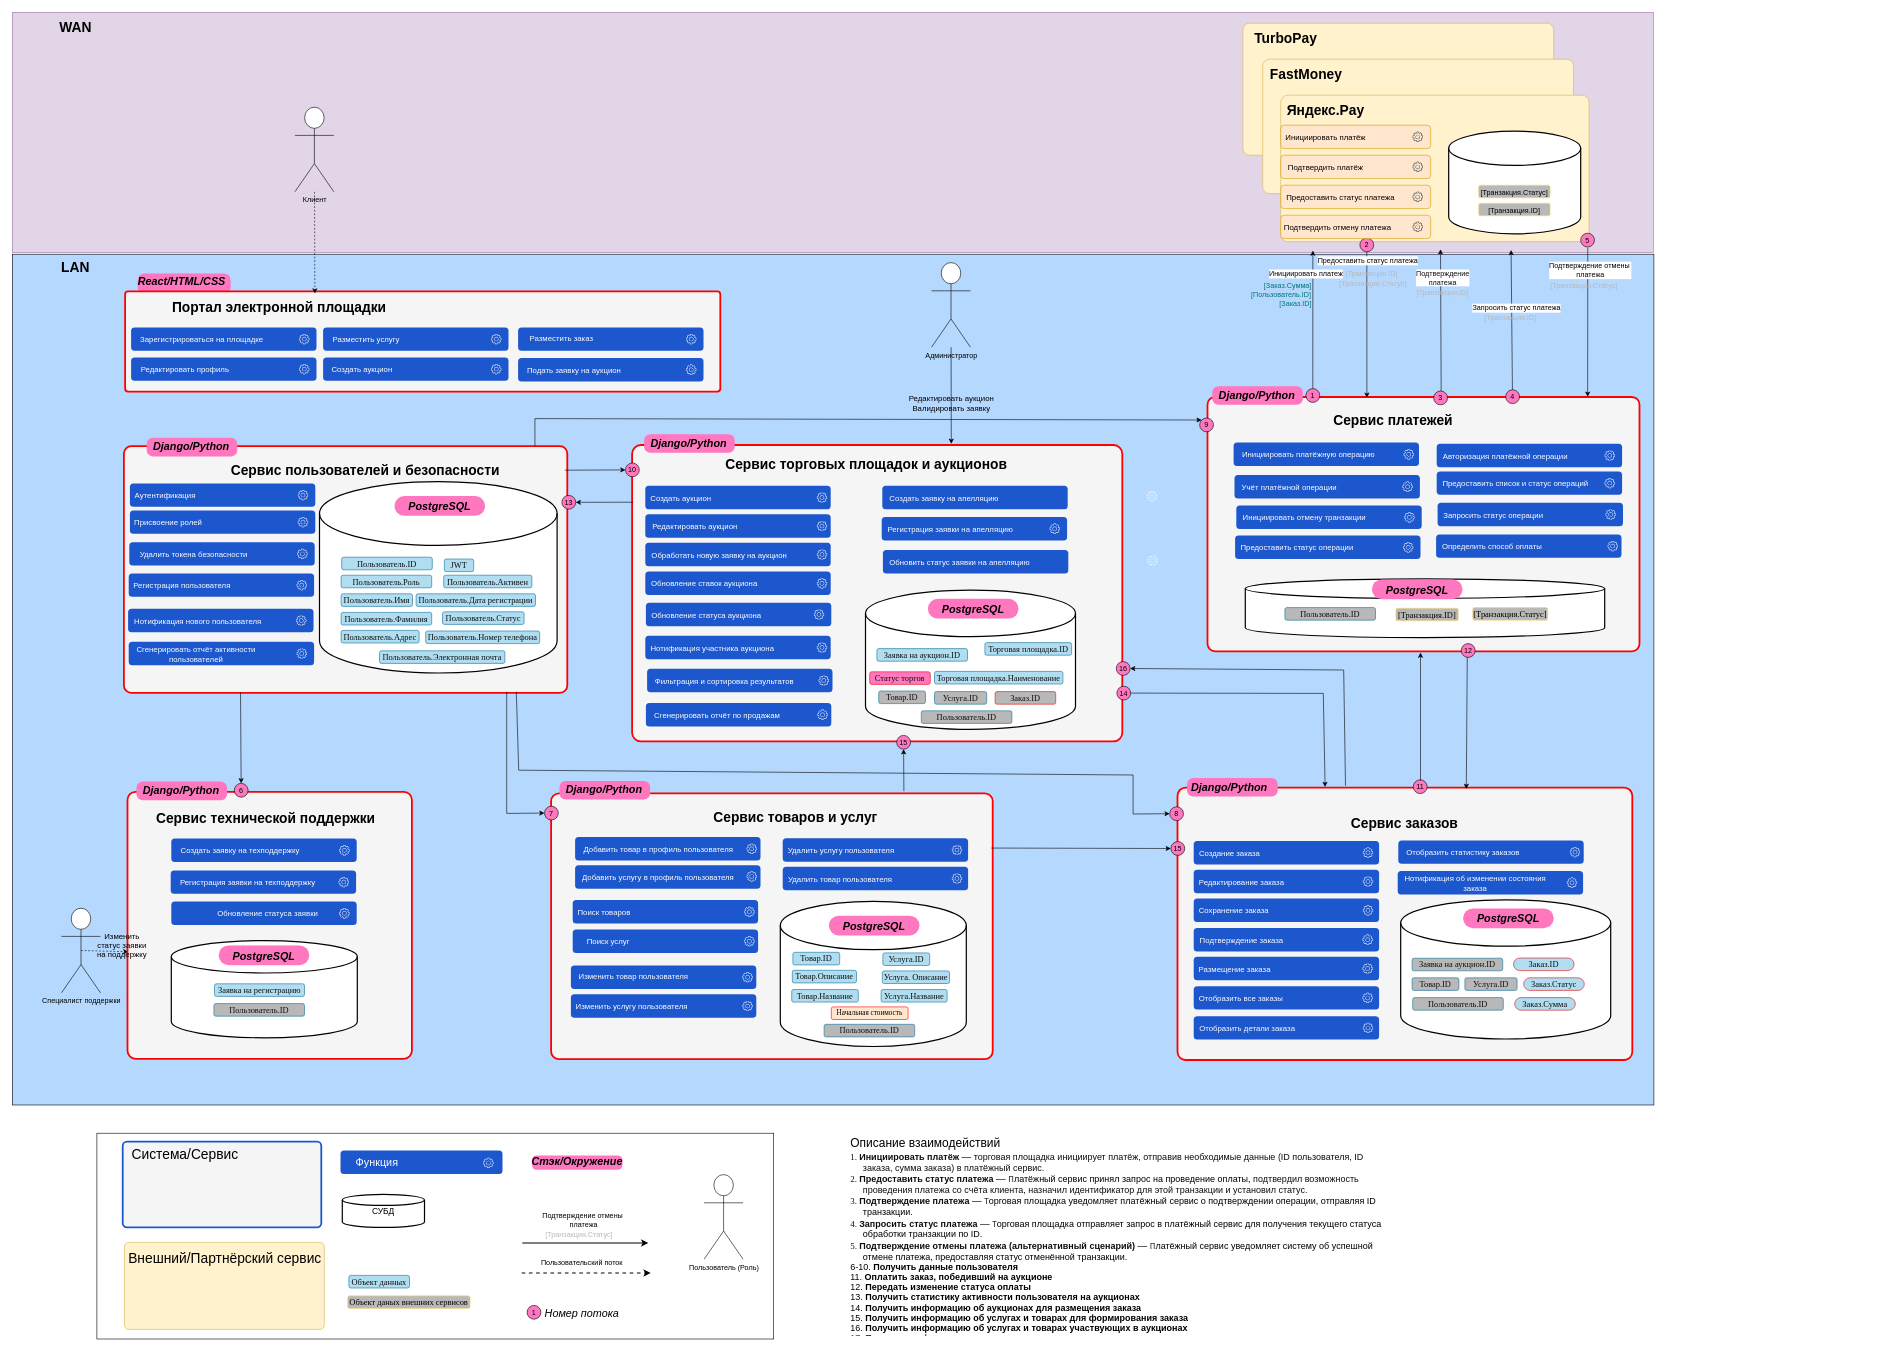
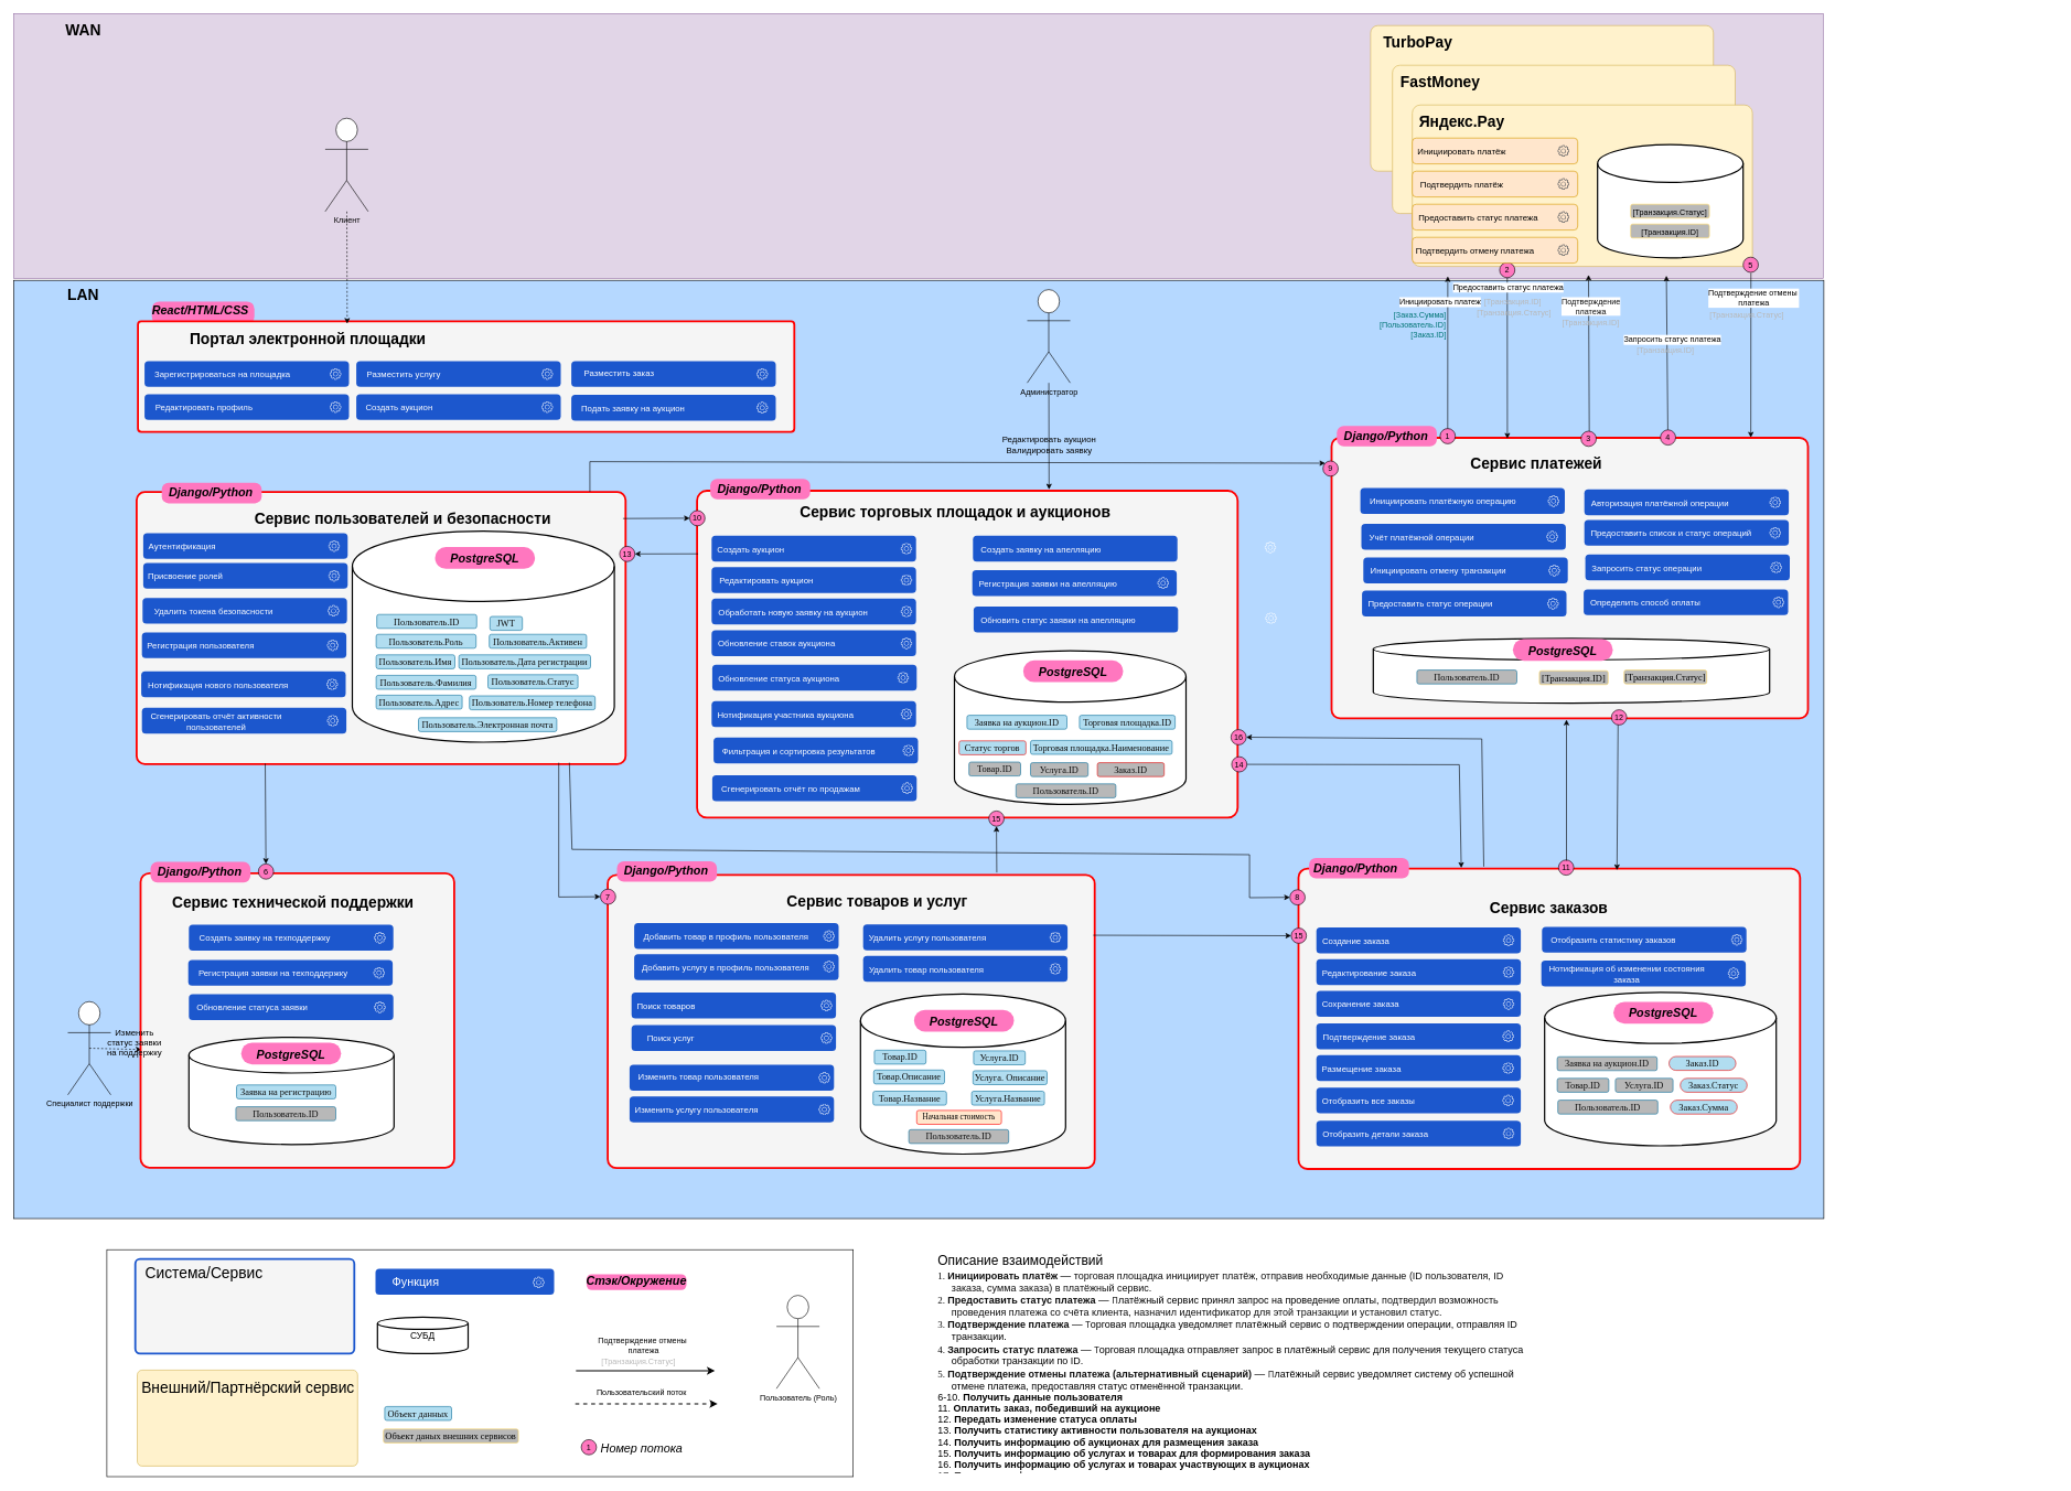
- <mxCell id="47" value="Зарегистрироваться на площадке" style="text;html=1;align=center;verticalAlign=middle;whiteSpace=wrap;rounded=1;fontSize=13;fontColor=#FFFFFF;" vertex="1" parent="44"><mxGeometry x="9" y="4.5" width="218" height="30" as="geometry" /></mxCell>
+ <mxCell id="47" value="Зарегистрироваться на площадка" style="text;html=1;align=center;verticalAlign=middle;whiteSpace=wrap;rounded=1;fontSize=13;fontColor=#FFFFFF;" vertex="1" parent="44"><mxGeometry x="9" y="4.5" width="218" height="30" as="geometry" /></mxCell>
- <mxCell id="352" value="&lt;p style=&quot;margin: 0px 0px 0px 13px; text-indent: -13px; font-variant-numeric: normal; font-variant-east-asian: normal; font-variant-alternates: normal; font-kerning: auto; font-optical-sizing: auto; font-feature-settings: normal; font-variation-settings: normal; font-variant-position: normal; font-stretch: normal; font-size: 14px; line-height: normal; color: rgb(14, 14, 14); text-align: start;&quot; class=&quot;p1&quot;&gt;&lt;font face=&quot;Times New Roman&quot;&gt;Торговая площадка.ID&lt;/font&gt;&lt;/p&gt;" style="rounded=1;whiteSpace=wrap;html=1;fillColor=#b1ddf0;strokeColor=#10739e;" vertex="1" parent="1"><mxGeometry x="1641" y="1070.35" width="144.5" height="21" as="geometry" /></mxCell>
+ <mxCell id="352" value="&lt;p style=&quot;margin: 0px 0px 0px 13px; text-indent: -13px; font-variant-numeric: normal; font-variant-east-asian: normal; font-variant-alternates: normal; font-kerning: auto; font-optical-sizing: auto; font-feature-settings: normal; font-variation-settings: normal; font-variant-position: normal; font-stretch: normal; font-size: 14px; line-height: normal; color: rgb(14, 14, 14); text-align: start;&quot; class=&quot;p1&quot;&gt;&lt;font face=&quot;Times New Roman&quot;&gt;Торговая площадка.ID&lt;/font&gt;&lt;/p&gt;" style="rounded=1;whiteSpace=wrap;html=1;fillColor=#b1ddf0;strokeColor=#10739e;" vertex="1" parent="1"><mxGeometry x="1631" y="1080.35" width="144.5" height="21" as="geometry" /></mxCell>
- <mxCell id="359" value="&lt;p style=&quot;margin: 0px 0px 0px 13px; text-indent: -13px; font-variant-numeric: normal; font-variant-east-asian: normal; font-variant-alternates: normal; font-kerning: auto; font-optical-sizing: auto; font-feature-settings: normal; font-variation-settings: normal; font-variant-position: normal; font-stretch: normal; font-size: 14px; line-height: normal; color: rgb(14, 14, 14); text-align: start;&quot; class=&quot;p1&quot;&gt;&lt;font face=&quot;Times New Roman&quot;&gt;Статус торгов&lt;/font&gt;&lt;/p&gt;" style="rounded=1;whiteSpace=wrap;html=1;fillColor=#ff77bf;strokeColor=#e90c0c;" vertex="1" parent="1"><mxGeometry x="1449" y="1119" width="101" height="21" as="geometry" /></mxCell>
+ <mxCell id="359" value="&lt;p style=&quot;margin: 0px 0px 0px 13px; text-indent: -13px; font-variant-numeric: normal; font-variant-east-asian: normal; font-variant-alternates: normal; font-kerning: auto; font-optical-sizing: auto; font-feature-settings: normal; font-variation-settings: normal; font-variant-position: normal; font-stretch: normal; font-size: 14px; line-height: normal; color: rgb(14, 14, 14); text-align: start;&quot; class=&quot;p1&quot;&gt;&lt;font face=&quot;Times New Roman&quot;&gt;Статус торгов&lt;/font&gt;&lt;/p&gt;" style="rounded=1;whiteSpace=wrap;html=1;fillColor=#b1ddf0;strokeColor=#e90c0c;" vertex="1" parent="1"><mxGeometry x="1449" y="1119" width="101" height="21" as="geometry" /></mxCell>
- <mxCell id="189" value="Обновление статуса заявки" style="text;html=1;align=center;verticalAlign=middle;whiteSpace=wrap;rounded=1;fontSize=13;fontColor=#FFFFFF;strokeColor=none;" vertex="1" parent="186"><mxGeometry x="73" y="4" width="176" height="30" as="geometry" /></mxCell>
+ <mxCell id="189" value="Обновление статуса заявки" style="text;html=1;align=center;verticalAlign=middle;whiteSpace=wrap;rounded=1;fontSize=13;fontColor=#FFFFFF;strokeColor=none;" vertex="1" parent="186"><mxGeometry x="8" y="4" width="176" height="30" as="geometry" /></mxCell>
